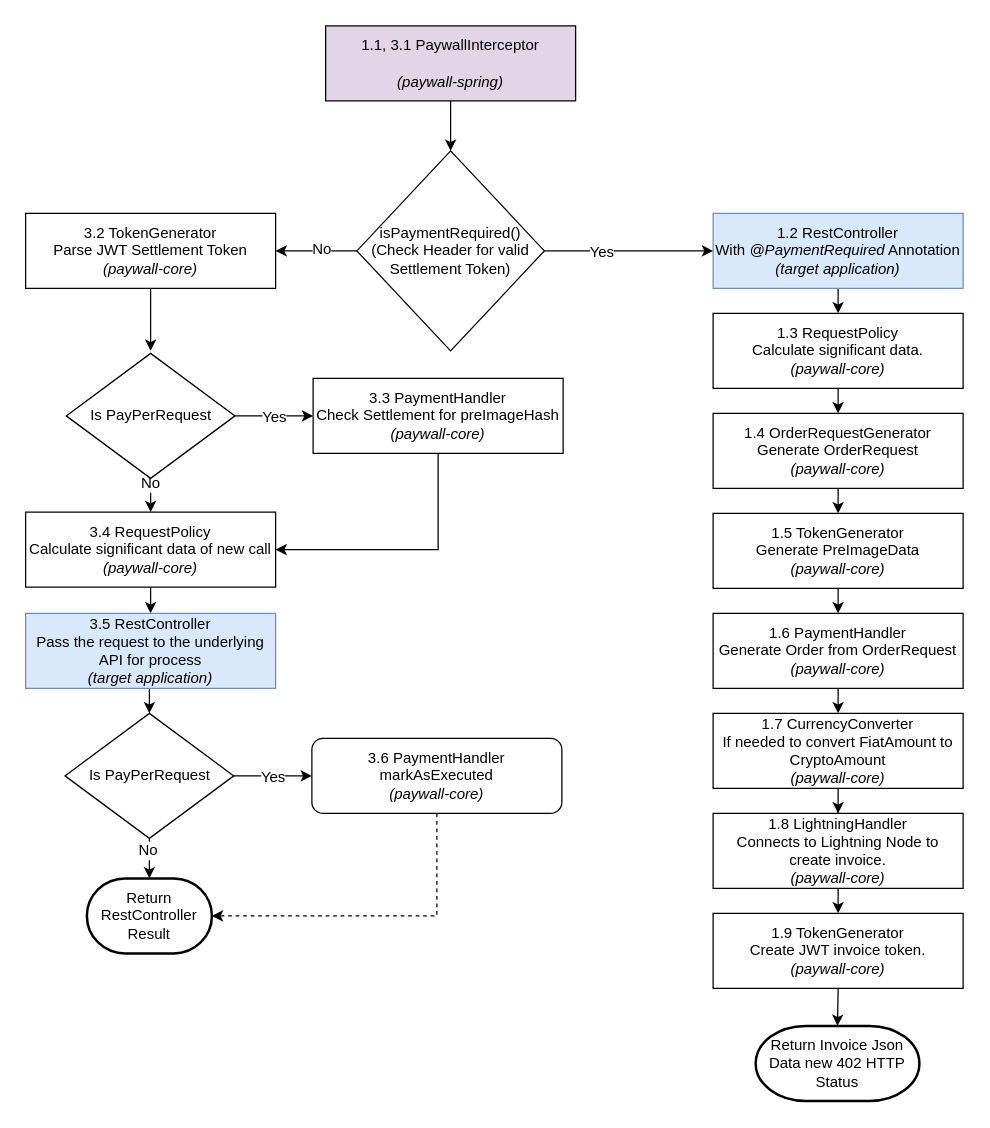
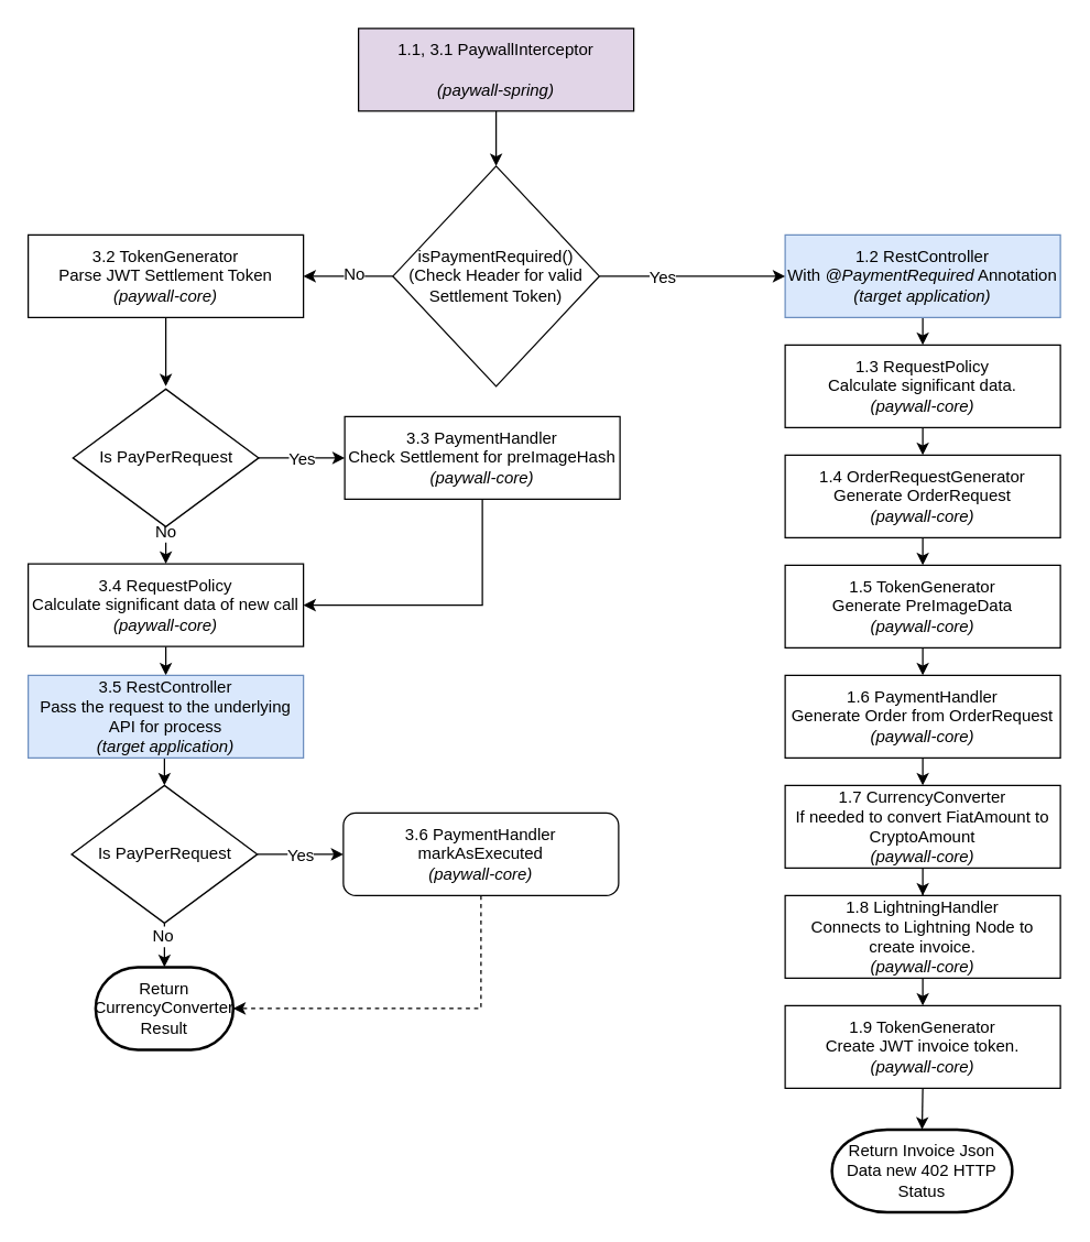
- <mxCell id="46" value="Return RestController Result" style="strokeWidth=2;html=1;shape=mxgraph.flowchart.terminator;whiteSpace=wrap;" vertex="1" parent="1"><mxGeometry x="69" y="702" width="100" height="60" as="geometry" /></mxCell>
+ <mxCell id="46" value="Return CurrencyConverter Result" style="strokeWidth=2;html=1;shape=mxgraph.flowchart.terminator;whiteSpace=wrap;" vertex="1" parent="1"><mxGeometry x="69" y="702" width="100" height="60" as="geometry" /></mxCell>
